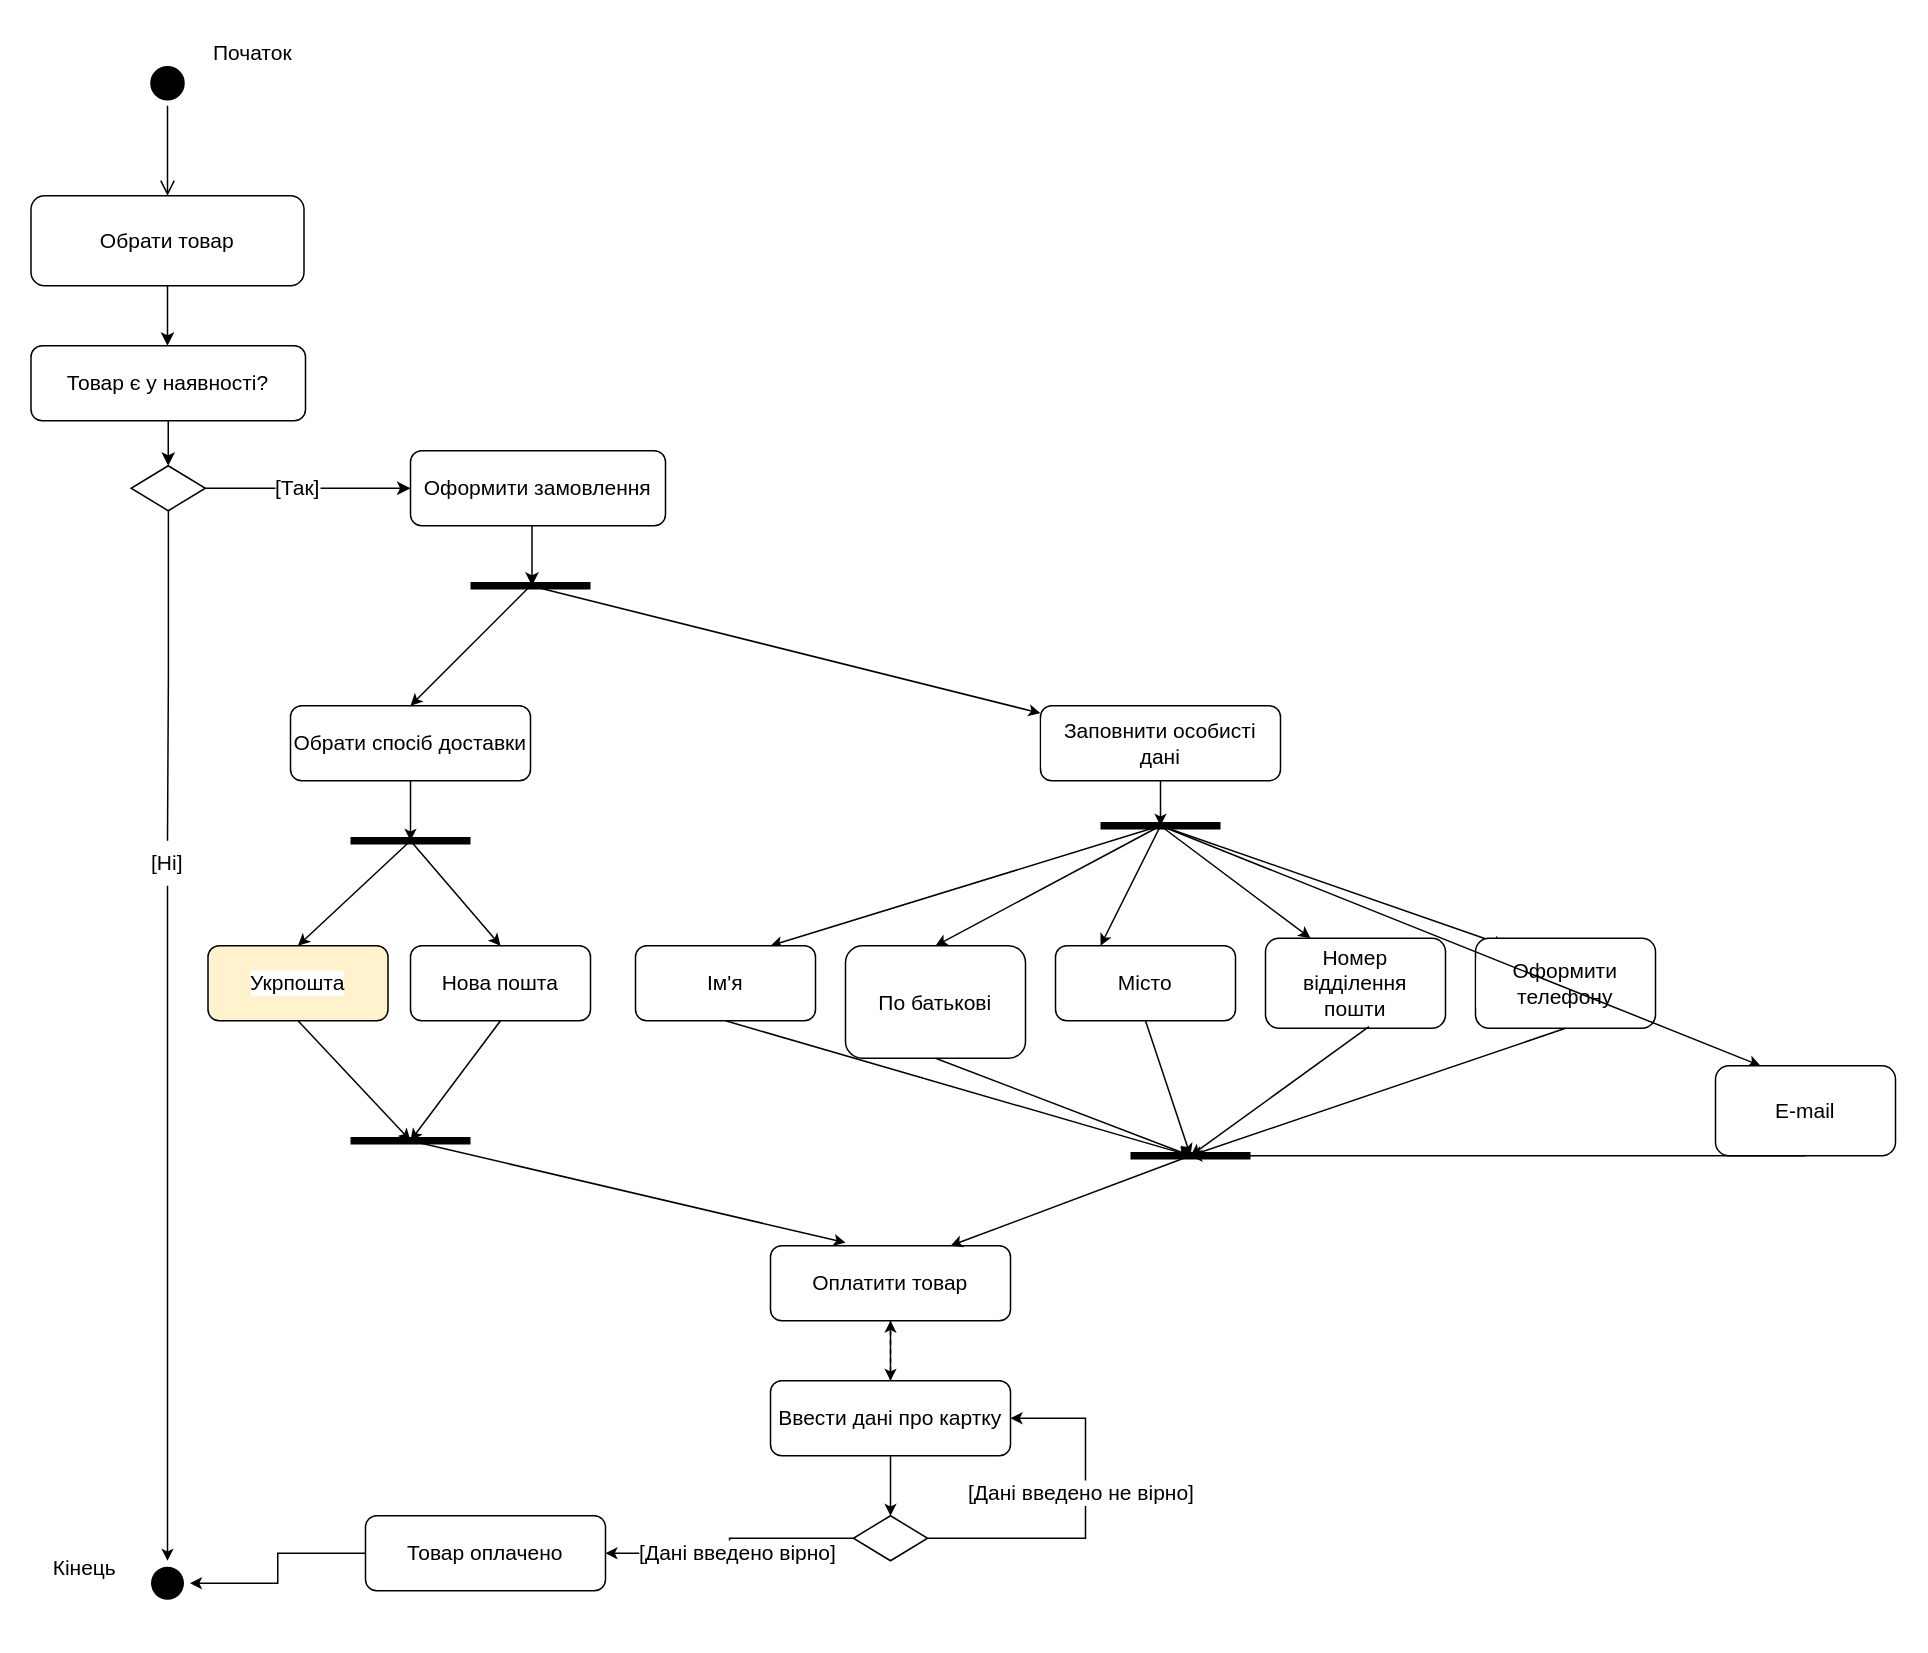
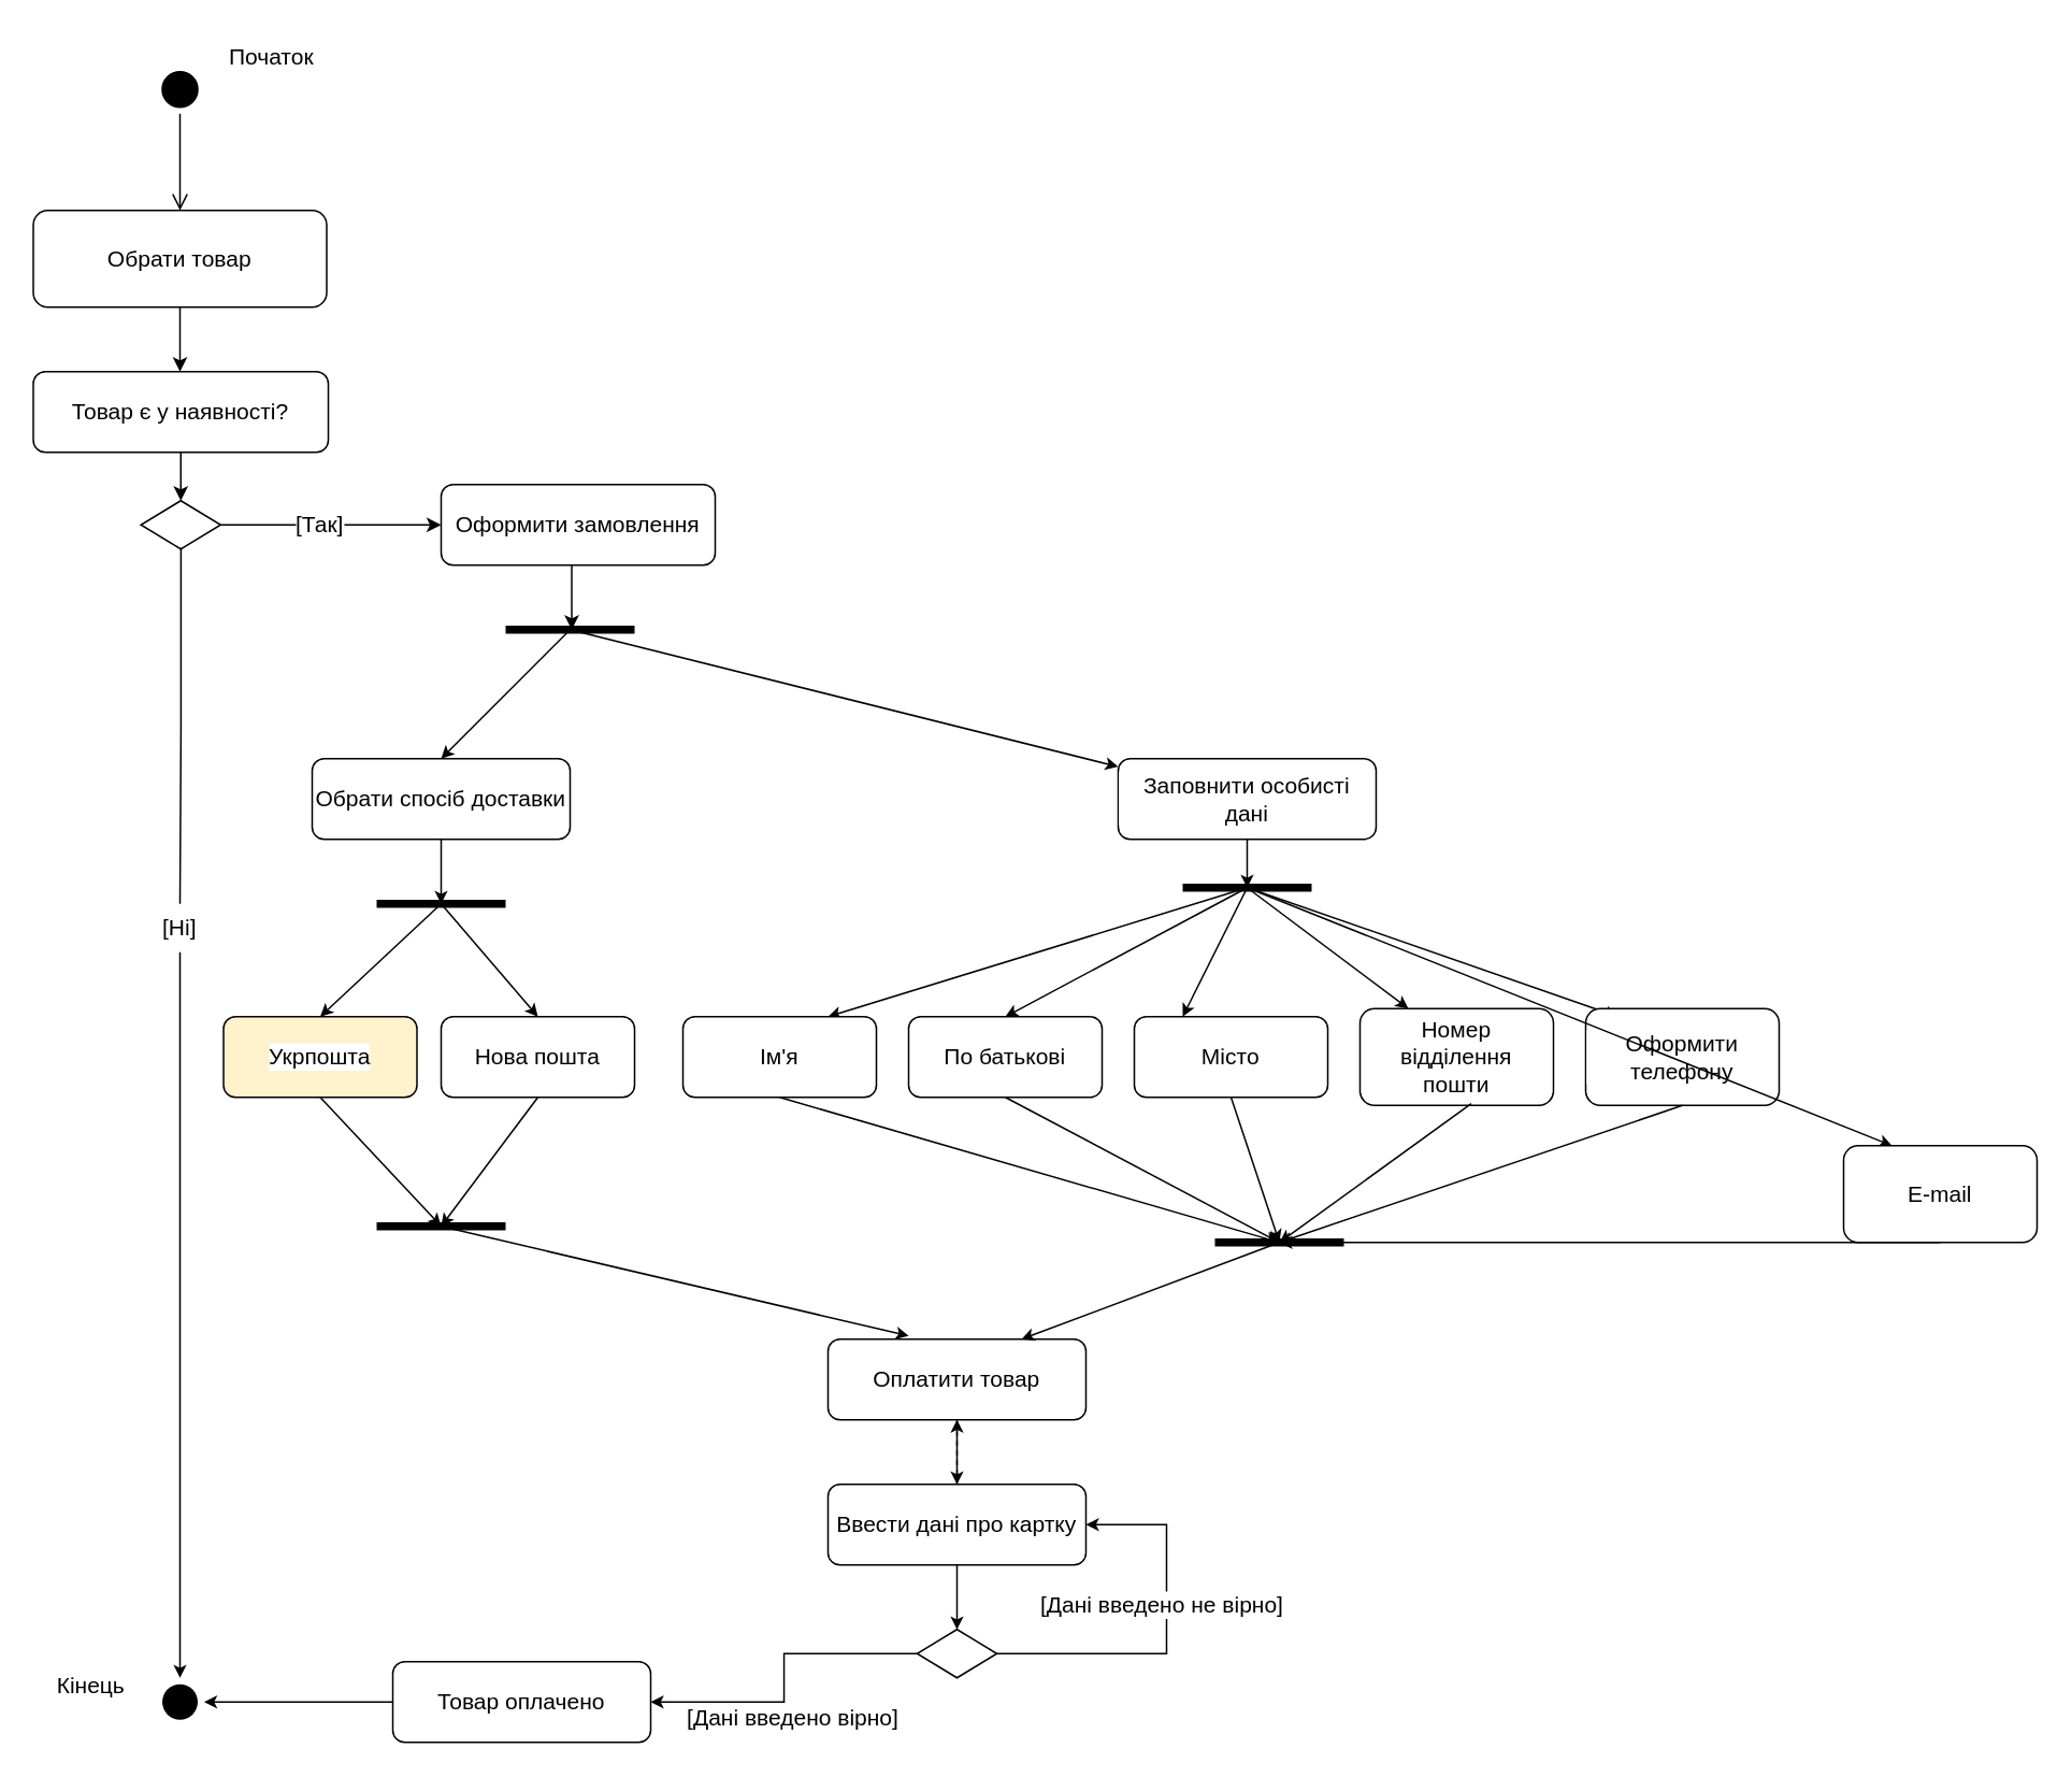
- <mxCell id="32" value="По батькові" style="rounded=1;whiteSpace=wrap;html=1;labelBackgroundColor=default;fontSize=14;strokeColor=#000000;" vertex="1" parent="1"><mxGeometry x="563" y="630" width="120" height="75" as="geometry" /></mxCell>
+ <mxCell id="32" value="По батькові" style="rounded=1;whiteSpace=wrap;html=1;labelBackgroundColor=default;fontSize=14;strokeColor=#000000;" vertex="1" parent="1"><mxGeometry x="563" y="630" width="120" height="50" as="geometry" /></mxCell>
- <mxCell id="59" value="Товар оплачено" style="rounded=1;whiteSpace=wrap;html=1;labelBackgroundColor=default;fontSize=14;strokeColor=#000000;" vertex="1" parent="1"><mxGeometry x="243" y="1010" width="160" height="50" as="geometry" /></mxCell>
+ <mxCell id="59" value="Товар оплачено" style="rounded=1;whiteSpace=wrap;html=1;labelBackgroundColor=default;fontSize=14;strokeColor=#000000;" vertex="1" parent="1"><mxGeometry x="243" y="1030" width="160" height="50" as="geometry" /></mxCell>
- <mxCell id="65" value="[Дані введено вірно]" style="text;html=1;strokeColor=none;fillColor=none;align=center;verticalAlign=middle;whiteSpace=wrap;rounded=0;fontSize=14;labelBackgroundColor=default;" vertex="1" parent="1"><mxGeometry x="413.5" y="1020" width="154.75" height="30" as="geometry" /></mxCell>
+ <mxCell id="65" value="[Дані введено вірно]" style="text;html=1;strokeColor=none;fillColor=none;align=center;verticalAlign=middle;whiteSpace=wrap;rounded=0;fontSize=14;labelBackgroundColor=default;" vertex="1" parent="1"><mxGeometry x="413.5" y="1050" width="154.75" height="30" as="geometry" /></mxCell>
